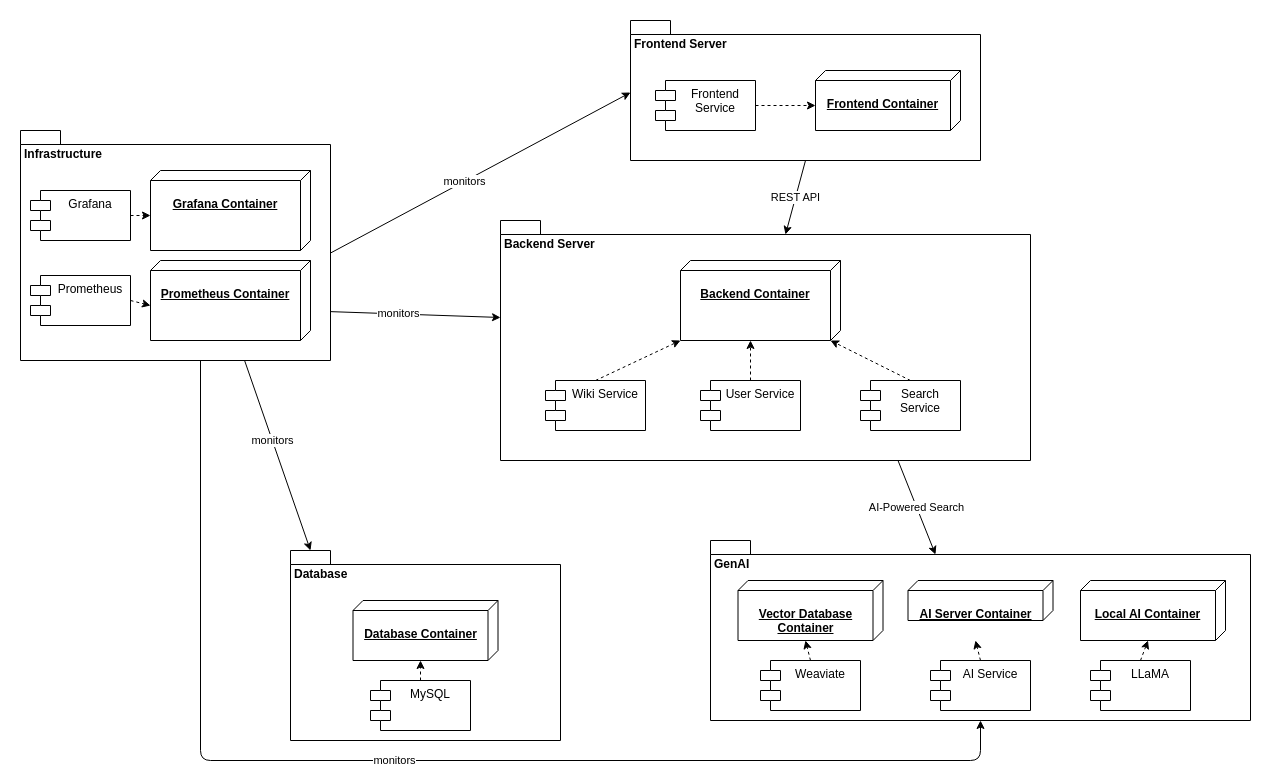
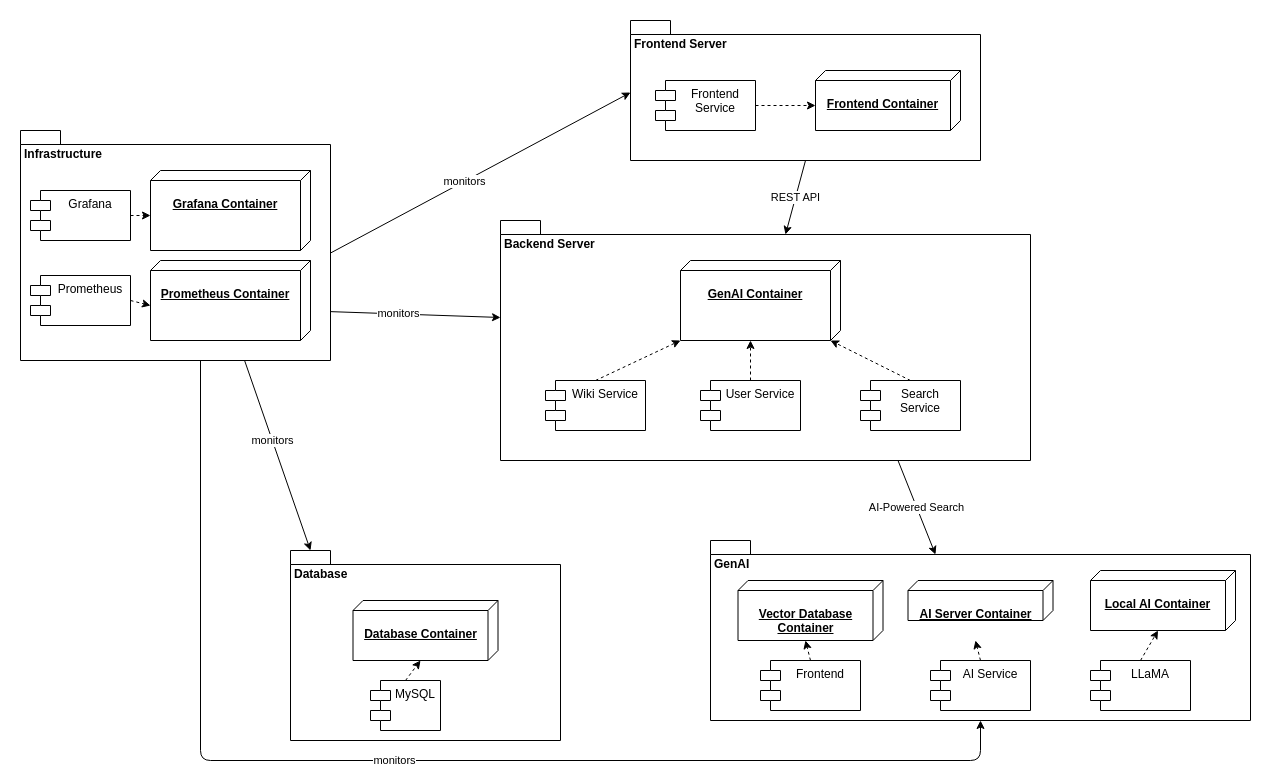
- <mxCell id="21" value="&lt;p&gt;&lt;span style=&quot;background-color: transparent;&quot;&gt;&lt;b&gt;Backend Container&lt;/b&gt;&lt;/span&gt;&lt;/p&gt;" style="verticalAlign=top;align=center;spacingTop=8;spacingLeft=2;spacingRight=12;shape=cube;size=10;direction=south;fontStyle=4;html=1;whiteSpace=wrap;" vertex="1" parent="1"><mxGeometry x="680" y="260" width="160" height="80" as="geometry" /></mxCell>
+ <mxCell id="21" value="&lt;p&gt;&lt;span style=&quot;background-color: transparent;&quot;&gt;&lt;b&gt;GenAI Container&lt;/b&gt;&lt;/span&gt;&lt;/p&gt;" style="verticalAlign=top;align=center;spacingTop=8;spacingLeft=2;spacingRight=12;shape=cube;size=10;direction=south;fontStyle=4;html=1;whiteSpace=wrap;" vertex="1" parent="1"><mxGeometry x="680" y="260" width="160" height="80" as="geometry" /></mxCell>
- <mxCell id="34" value="&lt;p&gt;&lt;span style=&quot;background-color: transparent;&quot;&gt;&lt;b&gt;Local AI Container&lt;/b&gt;&lt;/span&gt;&lt;/p&gt;" style="verticalAlign=top;align=center;spacingTop=8;spacingLeft=2;spacingRight=12;shape=cube;size=10;direction=south;fontStyle=4;html=1;whiteSpace=wrap;" vertex="1" parent="1"><mxGeometry x="1080" y="580" width="145" height="60" as="geometry" /></mxCell>
+ <mxCell id="34" value="&lt;p&gt;&lt;span style=&quot;background-color: transparent;&quot;&gt;&lt;b&gt;Local AI Container&lt;/b&gt;&lt;/span&gt;&lt;/p&gt;" style="verticalAlign=top;align=center;spacingTop=8;spacingLeft=2;spacingRight=12;shape=cube;size=10;direction=south;fontStyle=4;html=1;whiteSpace=wrap;" vertex="1" parent="1"><mxGeometry x="1090" y="570" width="145" height="60" as="geometry" /></mxCell>
- <mxCell id="30" value="Weaviate" style="shape=module;align=left;spacingLeft=20;align=center;verticalAlign=top;whiteSpace=wrap;html=1;" vertex="1" parent="1"><mxGeometry x="760" y="660" width="100" height="50" as="geometry" /></mxCell>
+ <mxCell id="30" value="Frontend" style="shape=module;align=left;spacingLeft=20;align=center;verticalAlign=top;whiteSpace=wrap;html=1;" vertex="1" parent="1"><mxGeometry x="760" y="660" width="100" height="50" as="geometry" /></mxCell>
- <mxCell id="26" value="MySQL" style="shape=module;align=left;spacingLeft=20;align=center;verticalAlign=top;whiteSpace=wrap;html=1;" vertex="1" parent="1"><mxGeometry x="370" y="680" width="100" height="50" as="geometry" /></mxCell>
+ <mxCell id="26" value="MySQL" style="shape=module;align=left;spacingLeft=20;align=center;verticalAlign=top;whiteSpace=wrap;html=1;" vertex="1" parent="1"><mxGeometry x="370" y="680" width="70" height="50" as="geometry" /></mxCell>
